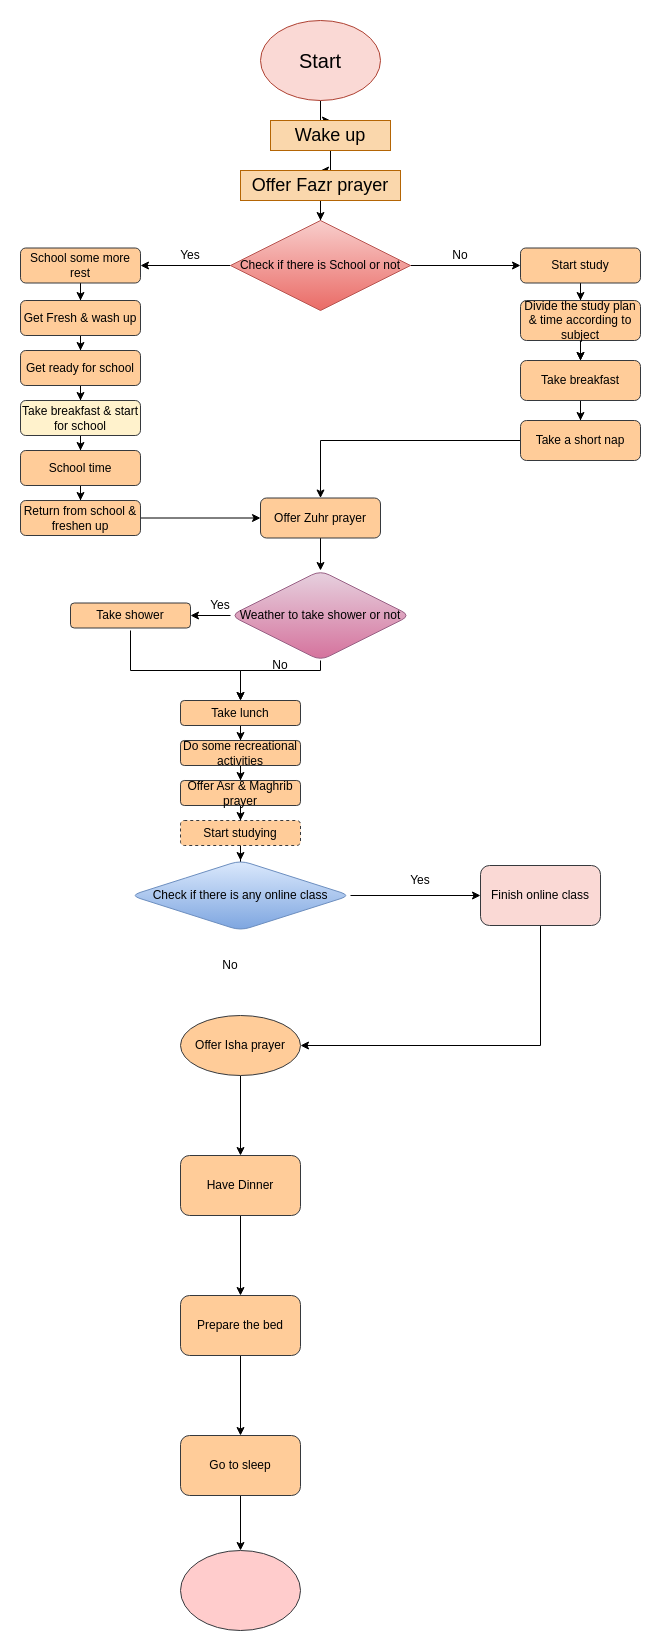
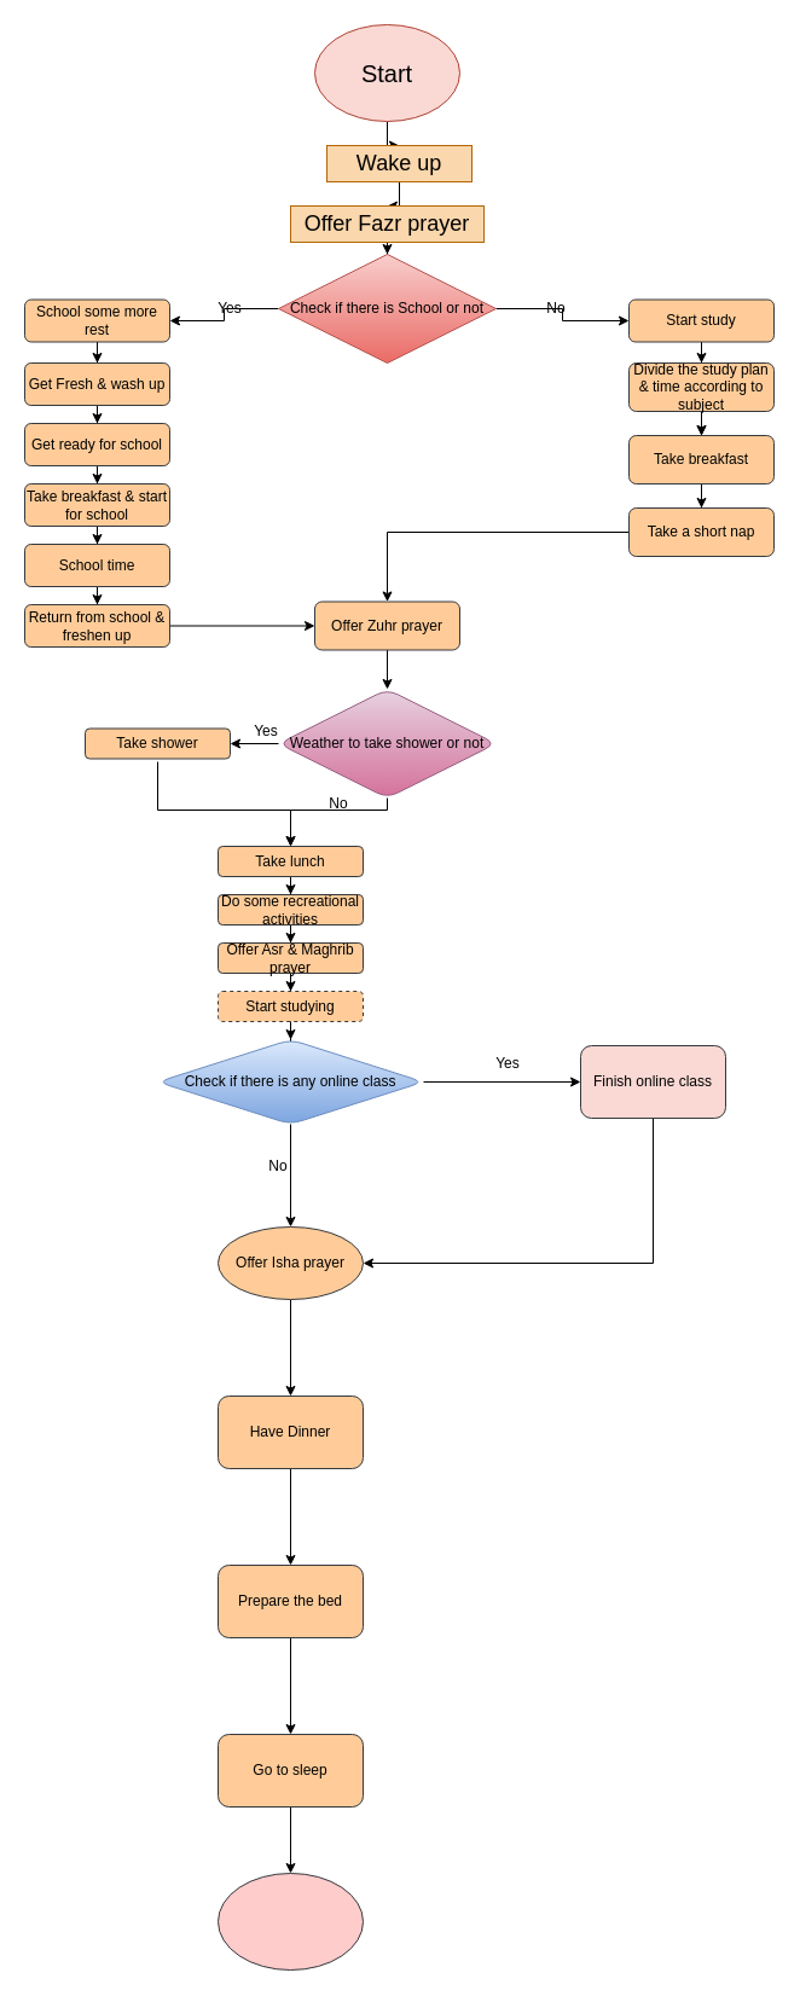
- <mxCell id="10" value="Check if there is School or not" style="rhombus;whiteSpace=wrap;html=1;fillColor=#f8cecc;strokeColor=#b85450;gradientColor=#ea6b66;" vertex="1" parent="1"><mxGeometry x="230" y="220" width="180" height="90" as="geometry" /></mxCell>
+ <mxCell id="10" value="Check if there is School or not" style="rhombus;whiteSpace=wrap;html=1;fillColor=#f8cecc;strokeColor=#b85450;gradientColor=#ea6b66;" vertex="1" parent="1"><mxGeometry x="230" y="210" width="180" height="90" as="geometry" /></mxCell>
- <mxCell id="26" value="Take breakfast &amp;amp; start for school" style="rounded=1;whiteSpace=wrap;html=1;fillColor=#fff2cc;strokeColor=#36393d;" vertex="1" parent="1"><mxGeometry x="20" y="400" width="120" height="35" as="geometry" /></mxCell>
+ <mxCell id="26" value="Take breakfast &amp;amp; start for school" style="rounded=1;whiteSpace=wrap;html=1;fillColor=#ffcc99;strokeColor=#36393d;" vertex="1" parent="1"><mxGeometry x="20" y="400" width="120" height="35" as="geometry" /></mxCell>
+ <mxCell id="52" value="" style="edgeStyle=orthogonalEdgeStyle;rounded=0;orthogonalLoop=1;jettySize=auto;html=1;" edge="1" parent="1" source="54" target="56"><mxGeometry relative="1" as="geometry" /></mxCell>
